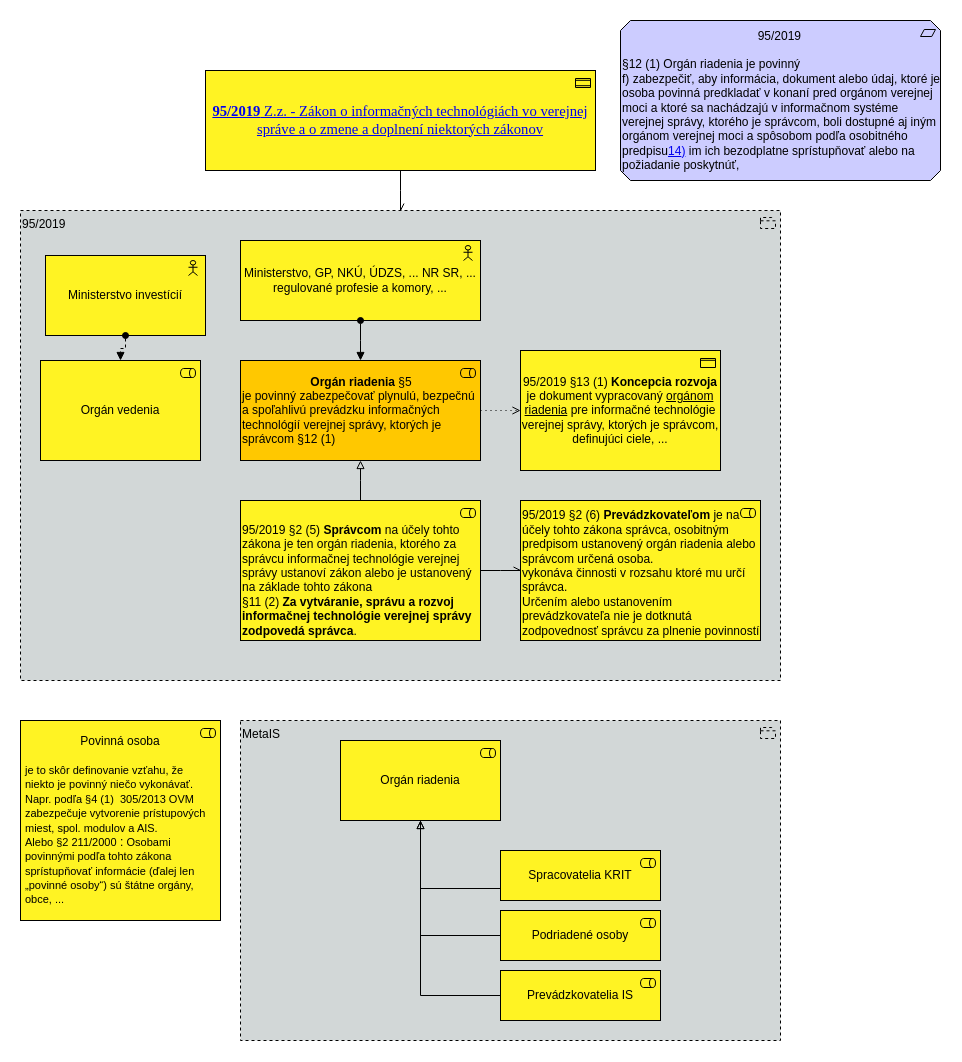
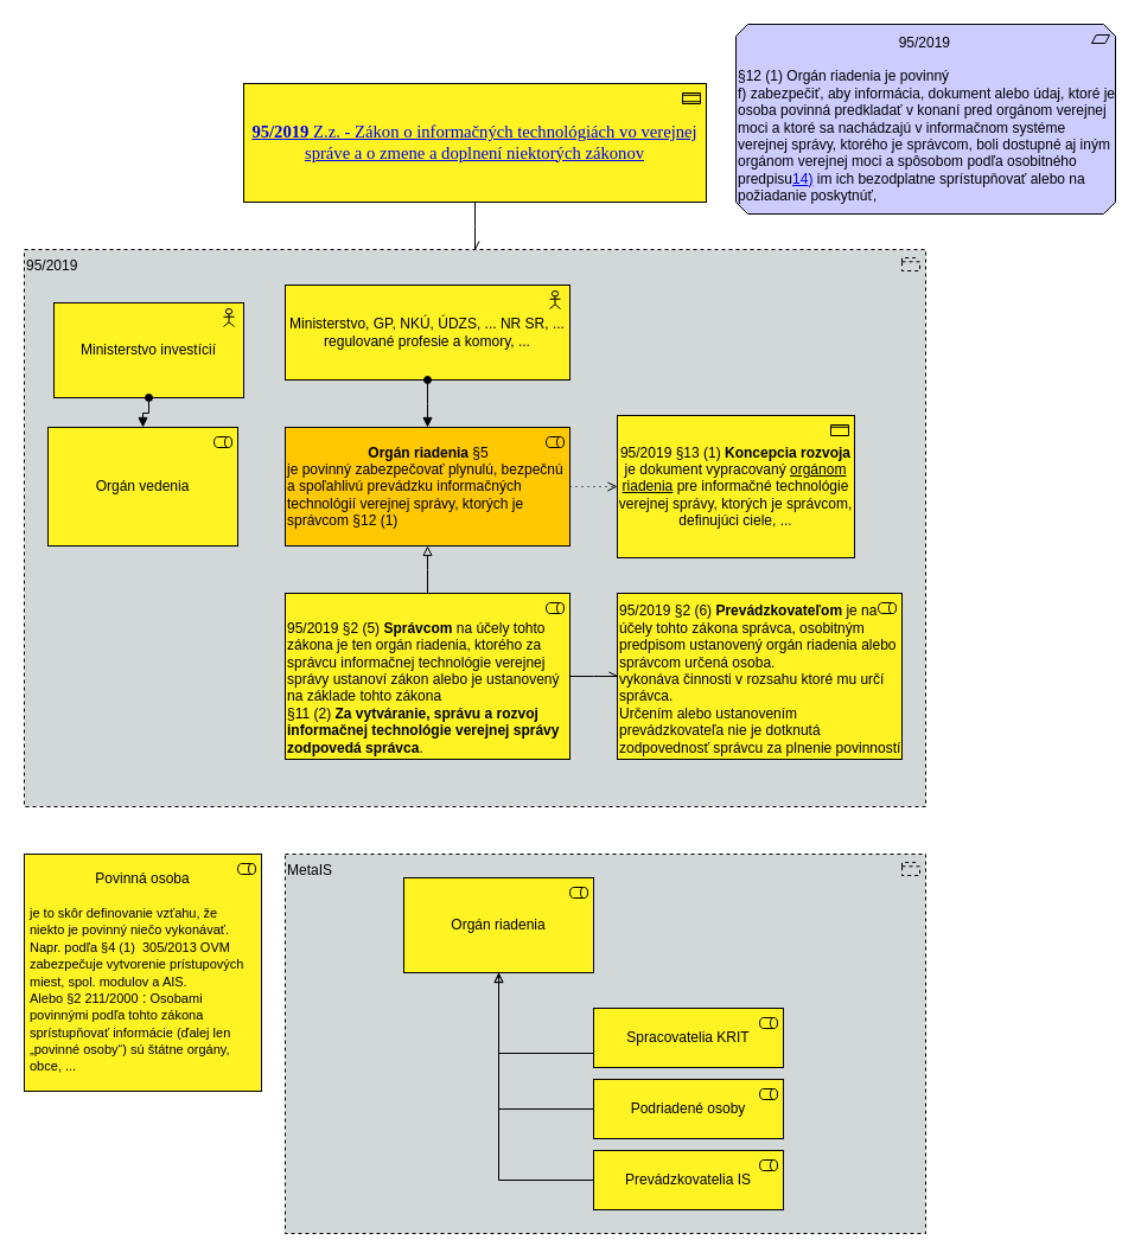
- <mxCell id="16" value="" style="endArrow=block;html=1;endFill=1;startArrow=oval;startFill=1;edgeStyle=elbowEdgeStyle;elbow=vertical;rounded=0;dashed=1;" parent="1" source="13" target="14" edge="1"><mxGeometry width="160" relative="1" as="geometry"><mxPoint x="-370" y="510" as="sourcePoint" /><mxPoint x="-210" y="510" as="targetPoint" /></mxGeometry></mxCell>
+ <mxCell id="16" value="" style="endArrow=block;html=1;endFill=1;startArrow=oval;startFill=1;edgeStyle=elbowEdgeStyle;elbow=vertical;rounded=0;" parent="1" source="13" target="14" edge="1"><mxGeometry width="160" relative="1" as="geometry"><mxPoint x="-370" y="510" as="sourcePoint" /><mxPoint x="-210" y="510" as="targetPoint" /></mxGeometry></mxCell>
